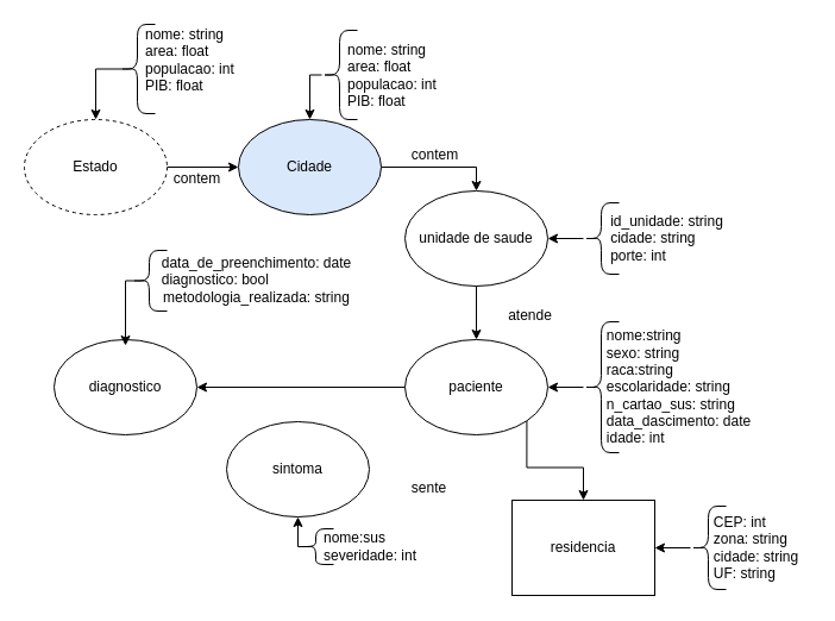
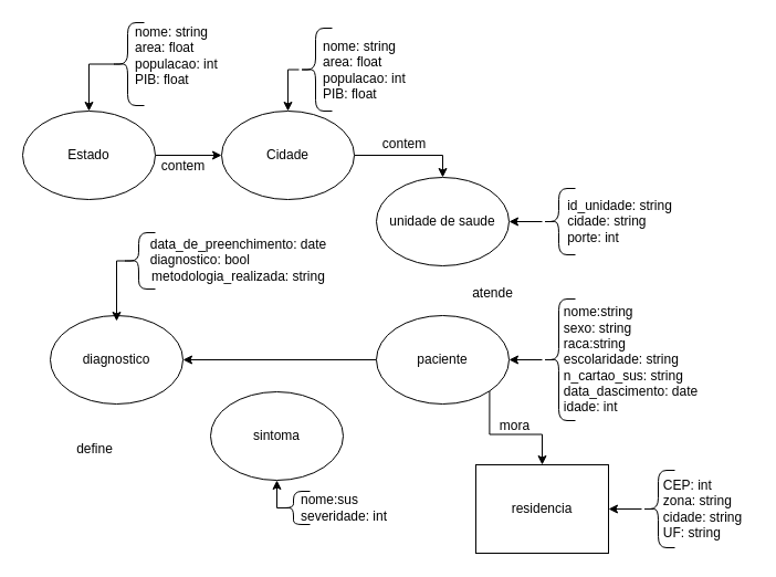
- <mxCell id="25" value="Estado" style="ellipse;whiteSpace=wrap;html=1;dashed=1;" parent="1" vertex="1"><mxGeometry x="20" y="100" width="120" height="80" as="geometry" /></mxCell>
+ <mxCell id="25" value="Estado" style="ellipse;whiteSpace=wrap;html=1;" parent="1" vertex="1"><mxGeometry x="20" y="100" width="120" height="80" as="geometry" /></mxCell>
- <mxCell id="3" value="Cidade" style="ellipse;whiteSpace=wrap;html=1;fillColor=#dae8fc;" parent="1" vertex="1"><mxGeometry x="200" y="100" width="120" height="80" as="geometry" /></mxCell>
+ <mxCell id="3" value="Cidade" style="ellipse;whiteSpace=wrap;html=1;" parent="1" vertex="1"><mxGeometry x="200" y="100" width="120" height="80" as="geometry" /></mxCell>
- <mxCell id="20" style="edgeStyle=orthogonalEdgeStyle;rounded=0;orthogonalLoop=1;jettySize=auto;html=1;exitX=0.5;exitY=1;exitDx=0;exitDy=0;entryX=0.5;entryY=0;entryDx=0;entryDy=0;" edge="1" parent="1" source="21" target="14"><mxGeometry relative="1" as="geometry" /></mxCell>
+ <mxCell id="40" value="mora" style="text;html=1;align=center;verticalAlign=middle;resizable=0;points=[];autosize=1;strokeColor=none;fillColor=none;" vertex="1" parent="1"><mxGeometry x="445" y="375" width="40" height="20" as="geometry" /></mxCell>
+ <mxCell id="38" value="define" style="text;html=1;align=center;verticalAlign=middle;resizable=0;points=[];autosize=1;strokeColor=none;fillColor=none;" vertex="1" parent="1"><mxGeometry x="60" y="396" width="50" height="20" as="geometry" /></mxCell>
- <mxCell id="39" value="sente" style="text;html=1;align=center;verticalAlign=middle;resizable=0;points=[];autosize=1;strokeColor=none;fillColor=none;" vertex="1" parent="1"><mxGeometry x="340" y="400" width="40" height="20" as="geometry" /></mxCell>
